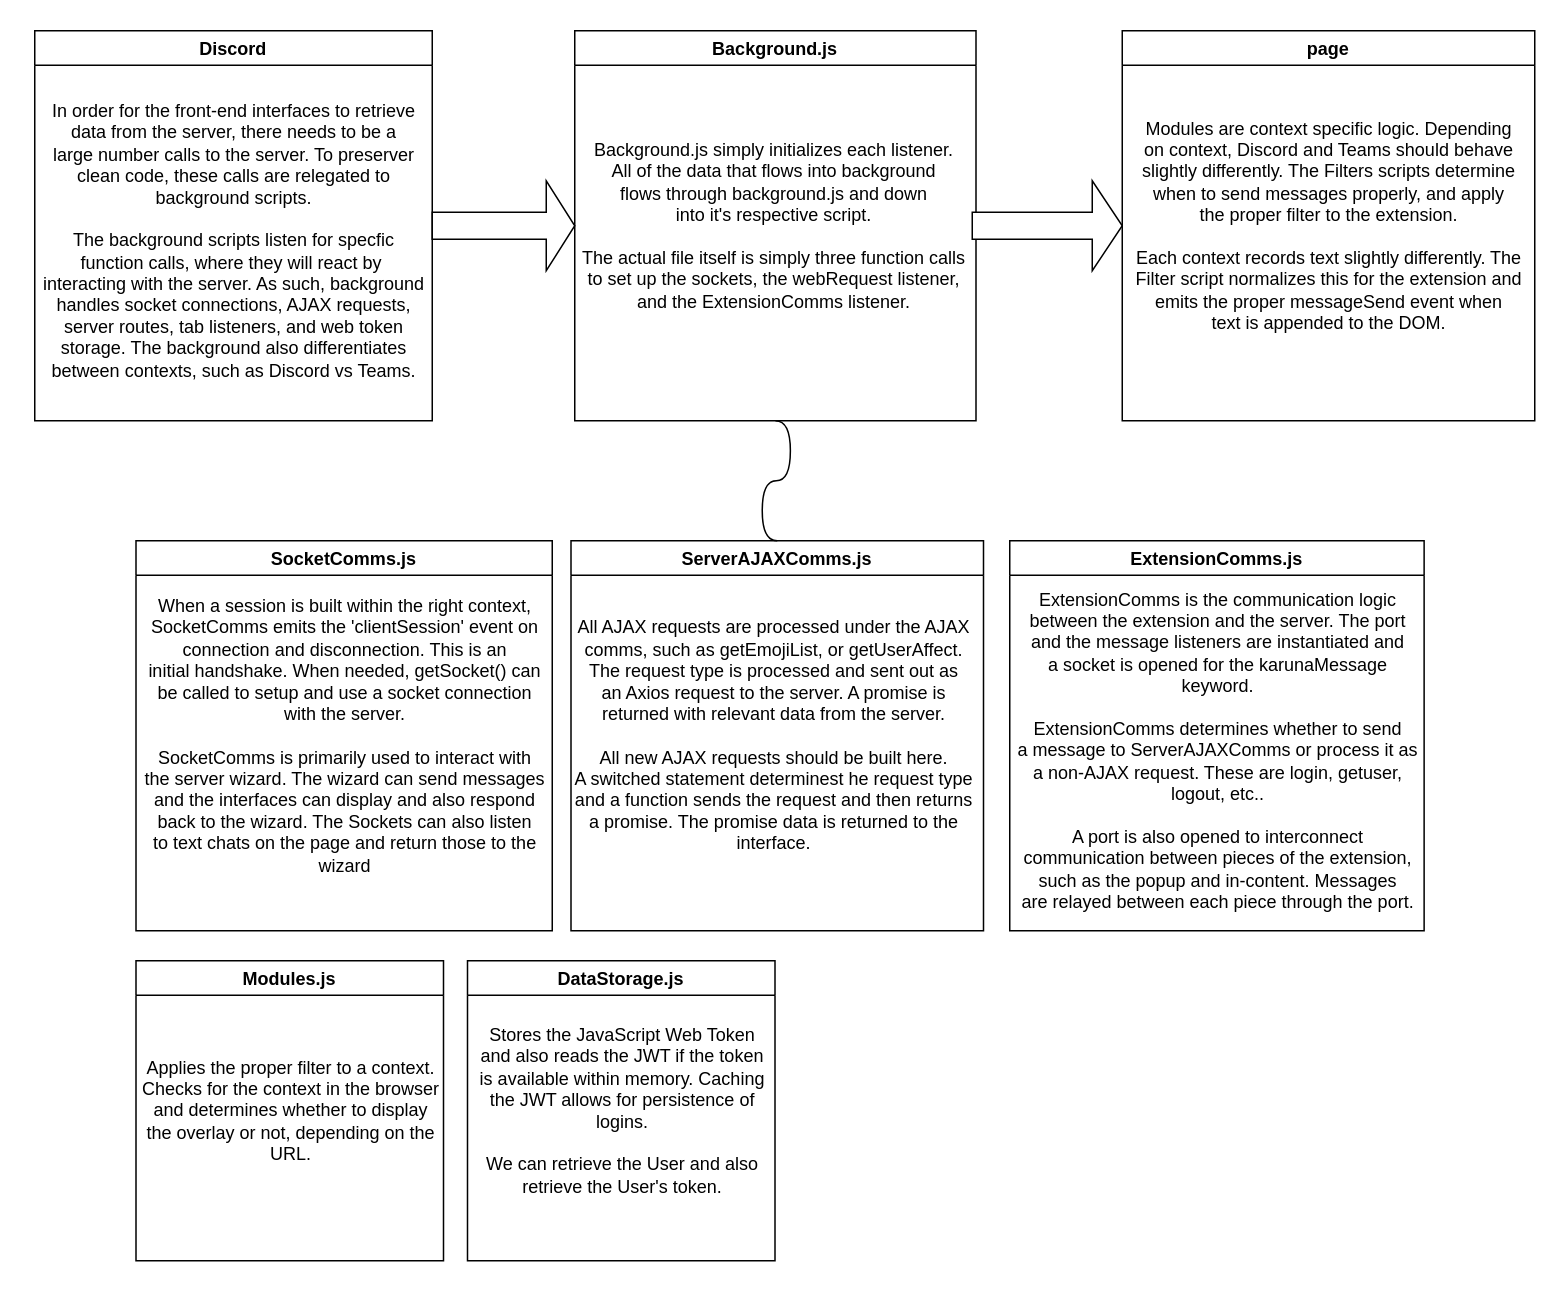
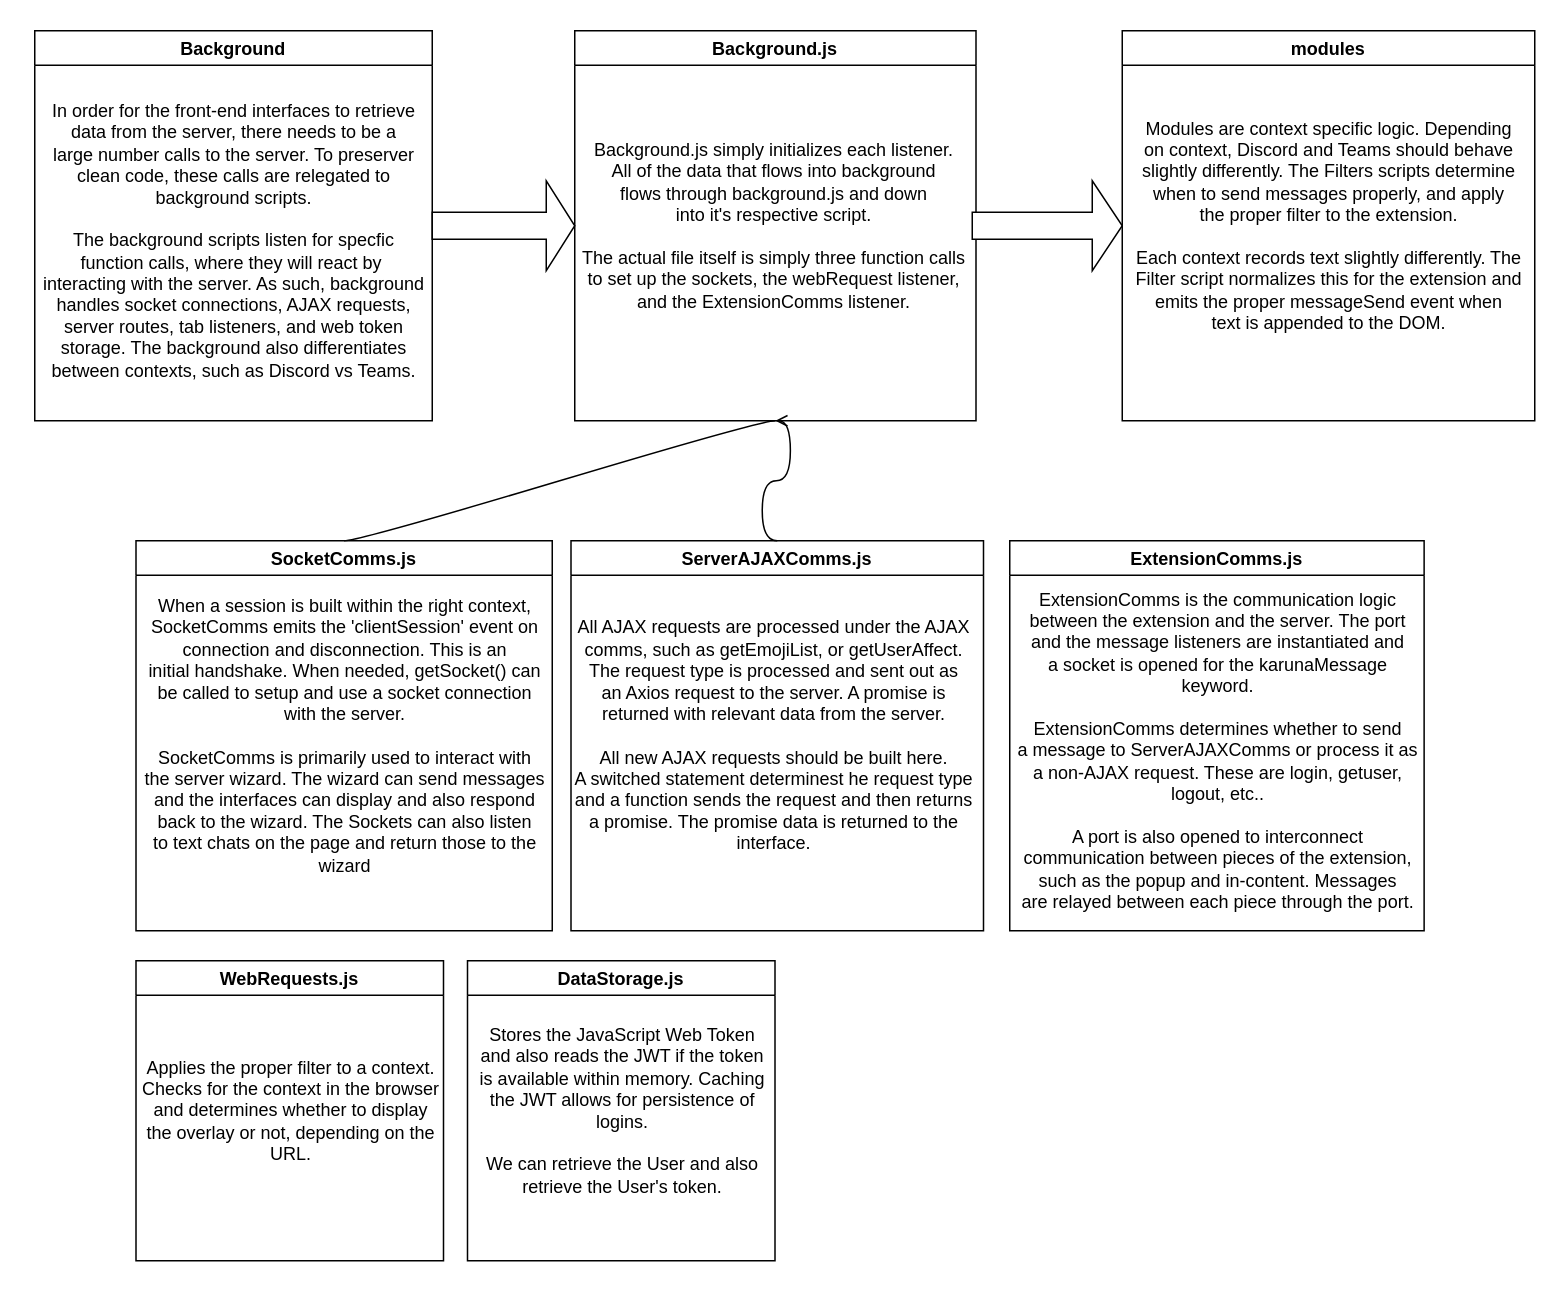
- <mxCell id="2" value="Discord" style="swimlane;" vertex="1" parent="1"><mxGeometry x="22.5" y="20" width="265" height="260" as="geometry" /></mxCell>
+ <mxCell id="2" value="Background" style="swimlane;" vertex="1" parent="1"><mxGeometry x="22.5" y="20" width="265" height="260" as="geometry" /></mxCell>
- <mxCell id="16" value="page" style="swimlane;" vertex="1" parent="1"><mxGeometry x="747.5" y="20" width="275" height="260" as="geometry" /></mxCell>
+ <mxCell id="16" value="modules" style="swimlane;" vertex="1" parent="1"><mxGeometry x="747.5" y="20" width="275" height="260" as="geometry" /></mxCell>
- <mxCell id="13" value="" style="edgeStyle=entityRelationEdgeStyle;startArrow=none;endArrow=none;segment=10;curved=1;entryX=0.5;entryY=1;entryDx=0;entryDy=0;exitX=0.5;exitY=0;exitDx=0;exitDy=0;" edge="1" target="5" parent="1" source="9"><mxGeometry relative="1" as="geometry"><mxPoint x="552.5" y="330" as="sourcePoint" /><mxPoint x="552.833" y="340.333" as="targetPoint" /></mxGeometry></mxCell>
+ <mxCell id="13" value="" style="edgeStyle=entityRelationEdgeStyle;startArrow=none;endArrow=open;segment=10;curved=1;entryX=0.5;entryY=1;entryDx=0;entryDy=0;exitX=0.5;exitY=0;exitDx=0;exitDy=0;" edge="1" target="5" parent="1" source="9"><mxGeometry relative="1" as="geometry"><mxPoint x="552.5" y="330" as="sourcePoint" /><mxPoint x="552.833" y="340.333" as="targetPoint" /></mxGeometry></mxCell>
+ <mxCell id="14" value="" style="edgeStyle=entityRelationEdgeStyle;startArrow=none;endArrow=none;segment=10;curved=1;entryX=0.5;entryY=1;entryDx=0;entryDy=0;exitX=0.5;exitY=0;exitDx=0;exitDy=0;" edge="1" target="5" parent="1" source="7"><mxGeometry relative="1" as="geometry"><mxPoint x="287.5" y="360" as="sourcePoint" /><mxPoint x="327.833" y="340.333" as="targetPoint" /></mxGeometry></mxCell>
- <mxCell id="18" value="Modules.js" style="swimlane;" vertex="1" parent="1"><mxGeometry x="90" y="640" width="205" height="200" as="geometry" /></mxCell>
+ <mxCell id="18" value="WebRequests.js" style="swimlane;" vertex="1" parent="1"><mxGeometry x="90" y="640" width="205" height="200" as="geometry" /></mxCell>
